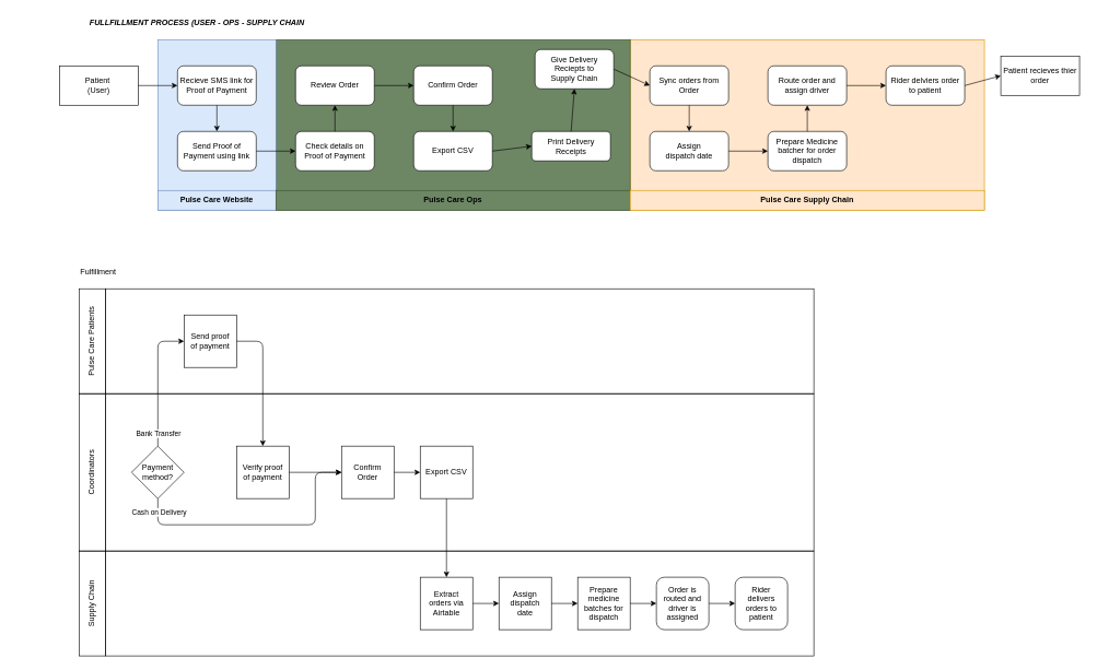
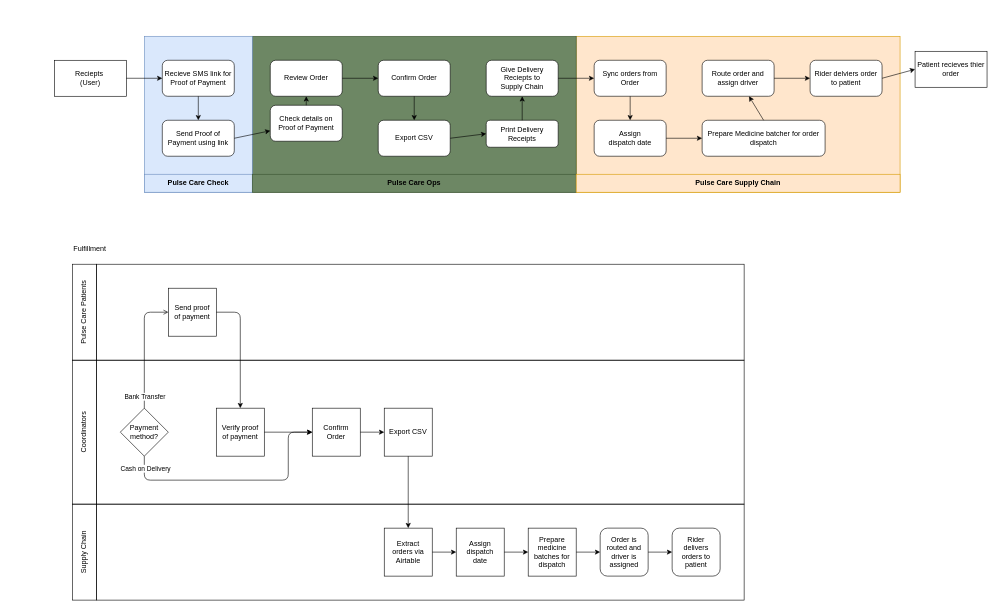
- <mxCell id="71" value="&lt;b&gt;&lt;i&gt;FULLFILLMENT PROCESS (USER - OPS - SUPPLY CHAIN&lt;/i&gt;&lt;/b&gt;" style="text;html=1;strokeColor=none;fillColor=none;align=center;verticalAlign=middle;whiteSpace=wrap;rounded=0;" vertex="1" parent="1"><mxGeometry x="120" y="20" width="360" height="30" as="geometry" /></mxCell>
- <mxCell id="51" value="Give Delivery Reciepts to &lt;br&gt;Supply Chain" style="rounded=1;whiteSpace=wrap;html=1;" vertex="1" parent="32"><mxGeometry x="725" y="15" width="120" height="60" as="geometry" /></mxCell>
+ <mxCell id="51" value="Give Delivery Reciepts to &lt;br&gt;Supply Chain" style="rounded=1;whiteSpace=wrap;html=1;" vertex="1" parent="32"><mxGeometry x="720" y="40" width="120" height="60" as="geometry" /></mxCell>
- <mxCell id="36" value="Patient&amp;nbsp;&lt;br&gt;(User)" style="rounded=0;whiteSpace=wrap;html=1;" vertex="1" parent="32"><mxGeometry y="40" width="120" height="60" as="geometry" /></mxCell>
+ <mxCell id="36" value="Reciepts&amp;nbsp;&lt;br&gt;(User)" style="rounded=0;whiteSpace=wrap;html=1;" vertex="1" parent="32"><mxGeometry y="40" width="120" height="60" as="geometry" /></mxCell>
- <mxCell id="41" value="Check details on Proof of Payment" style="rounded=1;whiteSpace=wrap;html=1;" vertex="1" parent="32"><mxGeometry x="360" y="140" width="120" height="60" as="geometry" /></mxCell>
+ <mxCell id="41" value="Check details on Proof of Payment" style="rounded=1;whiteSpace=wrap;html=1;" vertex="1" parent="32"><mxGeometry x="360" y="115" width="120" height="60" as="geometry" /></mxCell>
- <mxCell id="57" value="Prepare Medicine batcher for order dispatch" style="rounded=1;whiteSpace=wrap;html=1;" vertex="1" parent="32"><mxGeometry x="1080" y="140" width="120" height="60" as="geometry" /></mxCell>
+ <mxCell id="57" value="Prepare Medicine batcher for order dispatch" style="rounded=1;whiteSpace=wrap;html=1;" vertex="1" parent="32"><mxGeometry x="1080" y="140" width="205" height="60" as="geometry" /></mxCell>
- <mxCell id="68" value="&lt;b&gt;Pulse Care Website&lt;/b&gt;" style="text;html=1;strokeColor=none;fillColor=none;align=center;verticalAlign=middle;whiteSpace=wrap;rounded=0;" vertex="1" parent="32"><mxGeometry x="180" y="230" width="120" height="30" as="geometry" /></mxCell>
+ <mxCell id="68" value="&lt;b&gt;Pulse Care Check&lt;/b&gt;" style="text;html=1;strokeColor=none;fillColor=none;align=center;verticalAlign=middle;whiteSpace=wrap;rounded=0;" vertex="1" parent="32"><mxGeometry x="180" y="230" width="120" height="30" as="geometry" /></mxCell>
- <mxCell id="25" style="edgeStyle=none;html=1;entryX=0;entryY=0.5;entryDx=0;entryDy=0;" parent="2" source="24" target="9" edge="1"><mxGeometry relative="1" as="geometry"><Array as="points"><mxPoint x="120" y="120" /></Array></mxGeometry></mxCell>
+ <mxCell id="25" style="edgeStyle=none;html=1;entryX=0;entryY=0.5;entryDx=0;entryDy=0;endArrow=open;" parent="2" source="24" target="9" edge="1"><mxGeometry relative="1" as="geometry"><Array as="points"><mxPoint x="120" y="120" /></Array></mxGeometry></mxCell>
